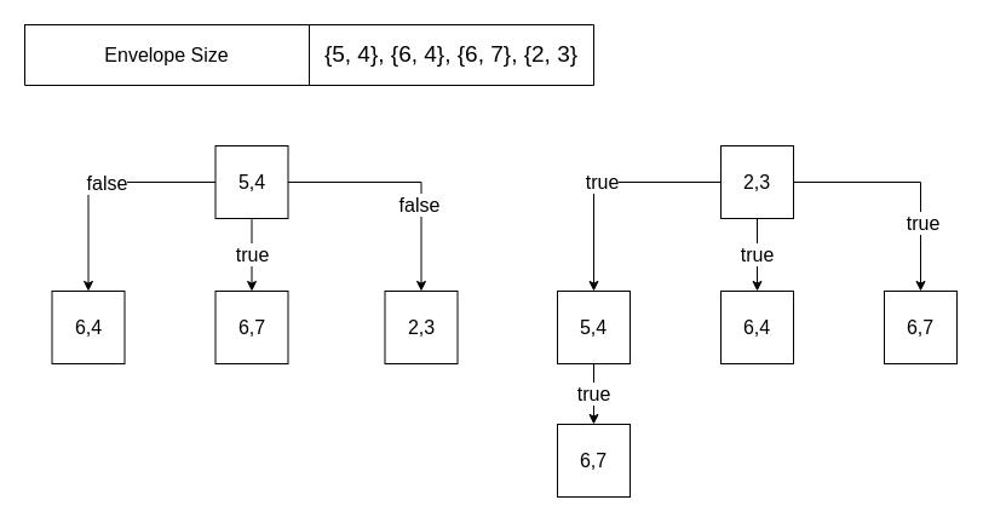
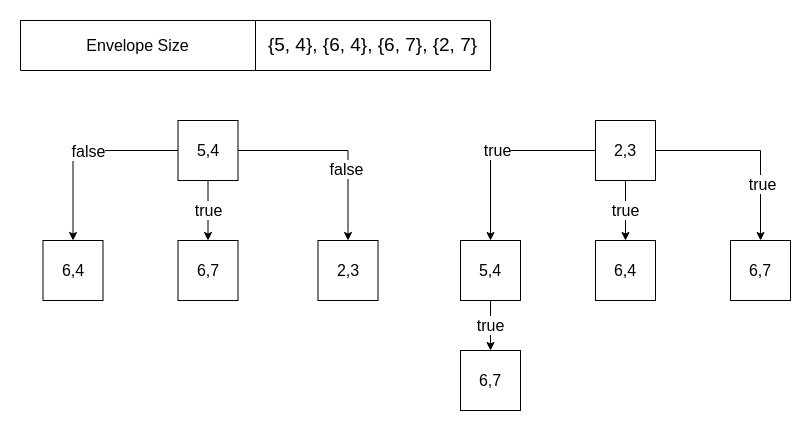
- <mxCell id="5" value="&lt;font style=&quot;font-size: 19px;&quot;&gt;{5, 4}, {6, 4}, {6, 7}, {2, 3}&lt;/font&gt;" style="shape=partialRectangle;html=1;whiteSpace=wrap;connectable=0;overflow=hidden;fillColor=none;top=0;left=0;bottom=0;right=0;pointerEvents=1;" vertex="1" parent="3"><mxGeometry x="235" width="235" height="50" as="geometry"><mxRectangle width="235" height="50" as="alternateBounds" /></mxGeometry></mxCell>
+ <mxCell id="5" value="&lt;font style=&quot;font-size: 19px;&quot;&gt;{5, 4}, {6, 4}, {6, 7}, {2, 7}&lt;/font&gt;" style="shape=partialRectangle;html=1;whiteSpace=wrap;connectable=0;overflow=hidden;fillColor=none;top=0;left=0;bottom=0;right=0;pointerEvents=1;" vertex="1" parent="3"><mxGeometry x="235" width="235" height="50" as="geometry"><mxRectangle width="235" height="50" as="alternateBounds" /></mxGeometry></mxCell>
